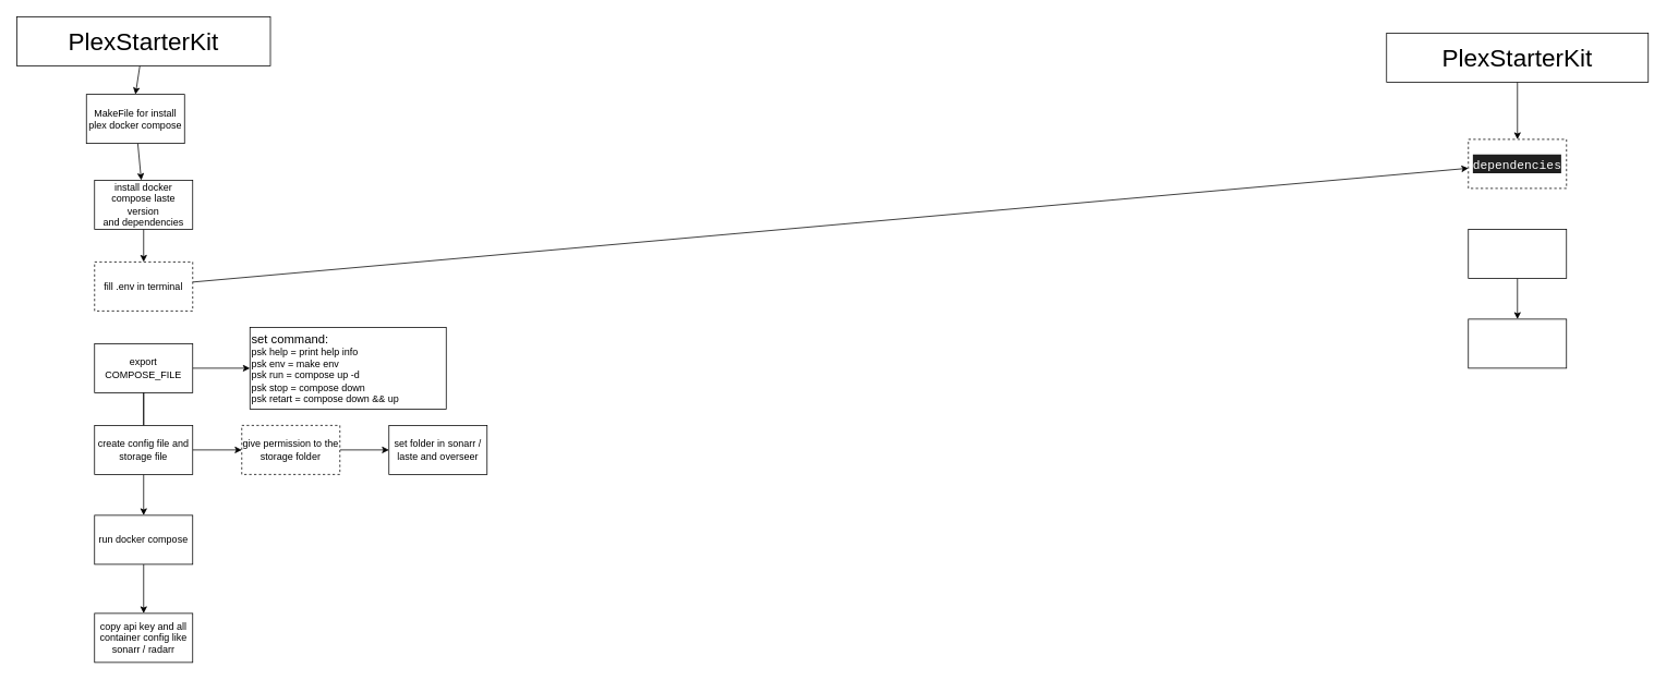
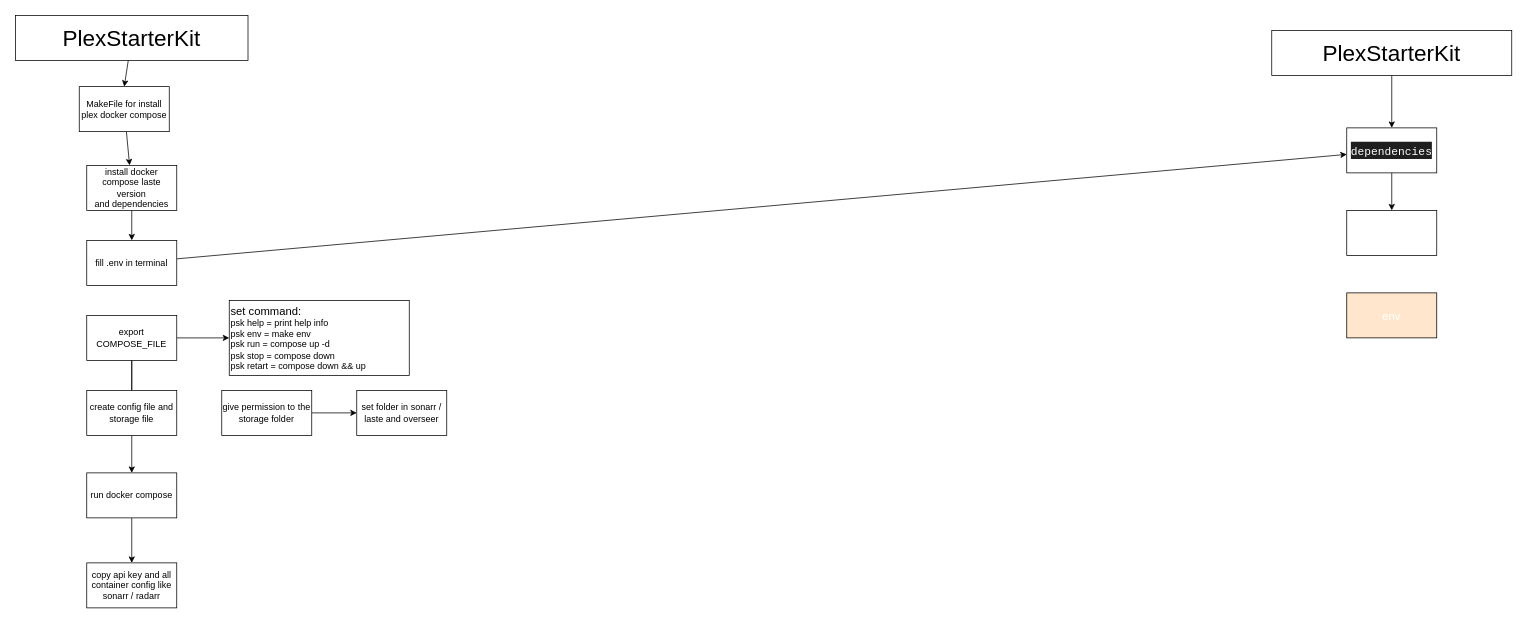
- <mxCell id="27" value="&lt;div style=&quot;background-color: rgb(31, 31, 31); font-family: Menlo, Monaco, &amp;quot;Courier New&amp;quot;, monospace; line-height: 18px;&quot;&gt;&lt;font style=&quot;font-size: 15px;&quot; color=&quot;#ffffff&quot;&gt;dependencies&lt;/font&gt;&lt;/div&gt;" style="whiteSpace=wrap;html=1;fontSize=30;dashed=1;" vertex="1" parent="1"><mxGeometry x="1795" y="170" width="120" height="60" as="geometry" /></mxCell>
+ <mxCell id="27" value="&lt;div style=&quot;background-color: rgb(31, 31, 31); font-family: Menlo, Monaco, &amp;quot;Courier New&amp;quot;, monospace; line-height: 18px;&quot;&gt;&lt;font style=&quot;font-size: 15px;&quot; color=&quot;#ffffff&quot;&gt;dependencies&lt;/font&gt;&lt;/div&gt;" style="whiteSpace=wrap;html=1;fontSize=30;" vertex="1" parent="1"><mxGeometry x="1795" y="170" width="120" height="60" as="geometry" /></mxCell>
+ <mxCell id="26" style="edgeStyle=none;html=1;exitX=0.5;exitY=1;exitDx=0;exitDy=0;fontSize=15;fontColor=#FFFFFF;" edge="1" parent="1" source="27" target="30"><mxGeometry relative="1" as="geometry" /></mxCell>
- <mxCell id="7" value="fill .env in terminal" style="whiteSpace=wrap;html=1;dashed=1;" parent="1" vertex="1"><mxGeometry x="115" y="320" width="120" height="60" as="geometry" /></mxCell>
+ <mxCell id="7" value="fill .env in terminal" style="whiteSpace=wrap;html=1;" parent="1" vertex="1"><mxGeometry x="115" y="320" width="120" height="60" as="geometry" /></mxCell>
- <mxCell id="29" style="edgeStyle=none;html=1;entryX=0.5;entryY=0;entryDx=0;entryDy=0;fontSize=15;fontColor=#FFFFFF;" edge="1" parent="1" source="30" target="28"><mxGeometry relative="1" as="geometry" /></mxCell>
- <mxCell id="28" value="&lt;font style=&quot;font-size: 15px;&quot;&gt;env&lt;/font&gt;" style="whiteSpace=wrap;html=1;fontSize=15;fontColor=#FFFFFF;" vertex="1" parent="1"><mxGeometry x="1795" y="390" width="120" height="60" as="geometry" /></mxCell>
+ <mxCell id="28" value="&lt;font style=&quot;font-size: 15px;&quot;&gt;env&lt;/font&gt;" style="whiteSpace=wrap;html=1;fontSize=15;fontColor=#FFFFFF;fillColor=#ffe6cc;" vertex="1" parent="1"><mxGeometry x="1795" y="390" width="120" height="60" as="geometry" /></mxCell>
- <mxCell id="8" style="edgeStyle=none;html=1;" parent="1" source="23" target="11" edge="1"><mxGeometry relative="1" as="geometry"><mxPoint x="265" y="450" as="targetPoint" /></mxGeometry></mxCell>
- <mxCell id="11" value="give permission to the storage folder" style="whiteSpace=wrap;html=1;dashed=1;" parent="1" vertex="1"><mxGeometry x="295" y="520" width="120" height="60" as="geometry" /></mxCell>
+ <mxCell id="11" value="give permission to the storage folder" style="whiteSpace=wrap;html=1;" parent="1" vertex="1"><mxGeometry x="295" y="520" width="120" height="60" as="geometry" /></mxCell>
